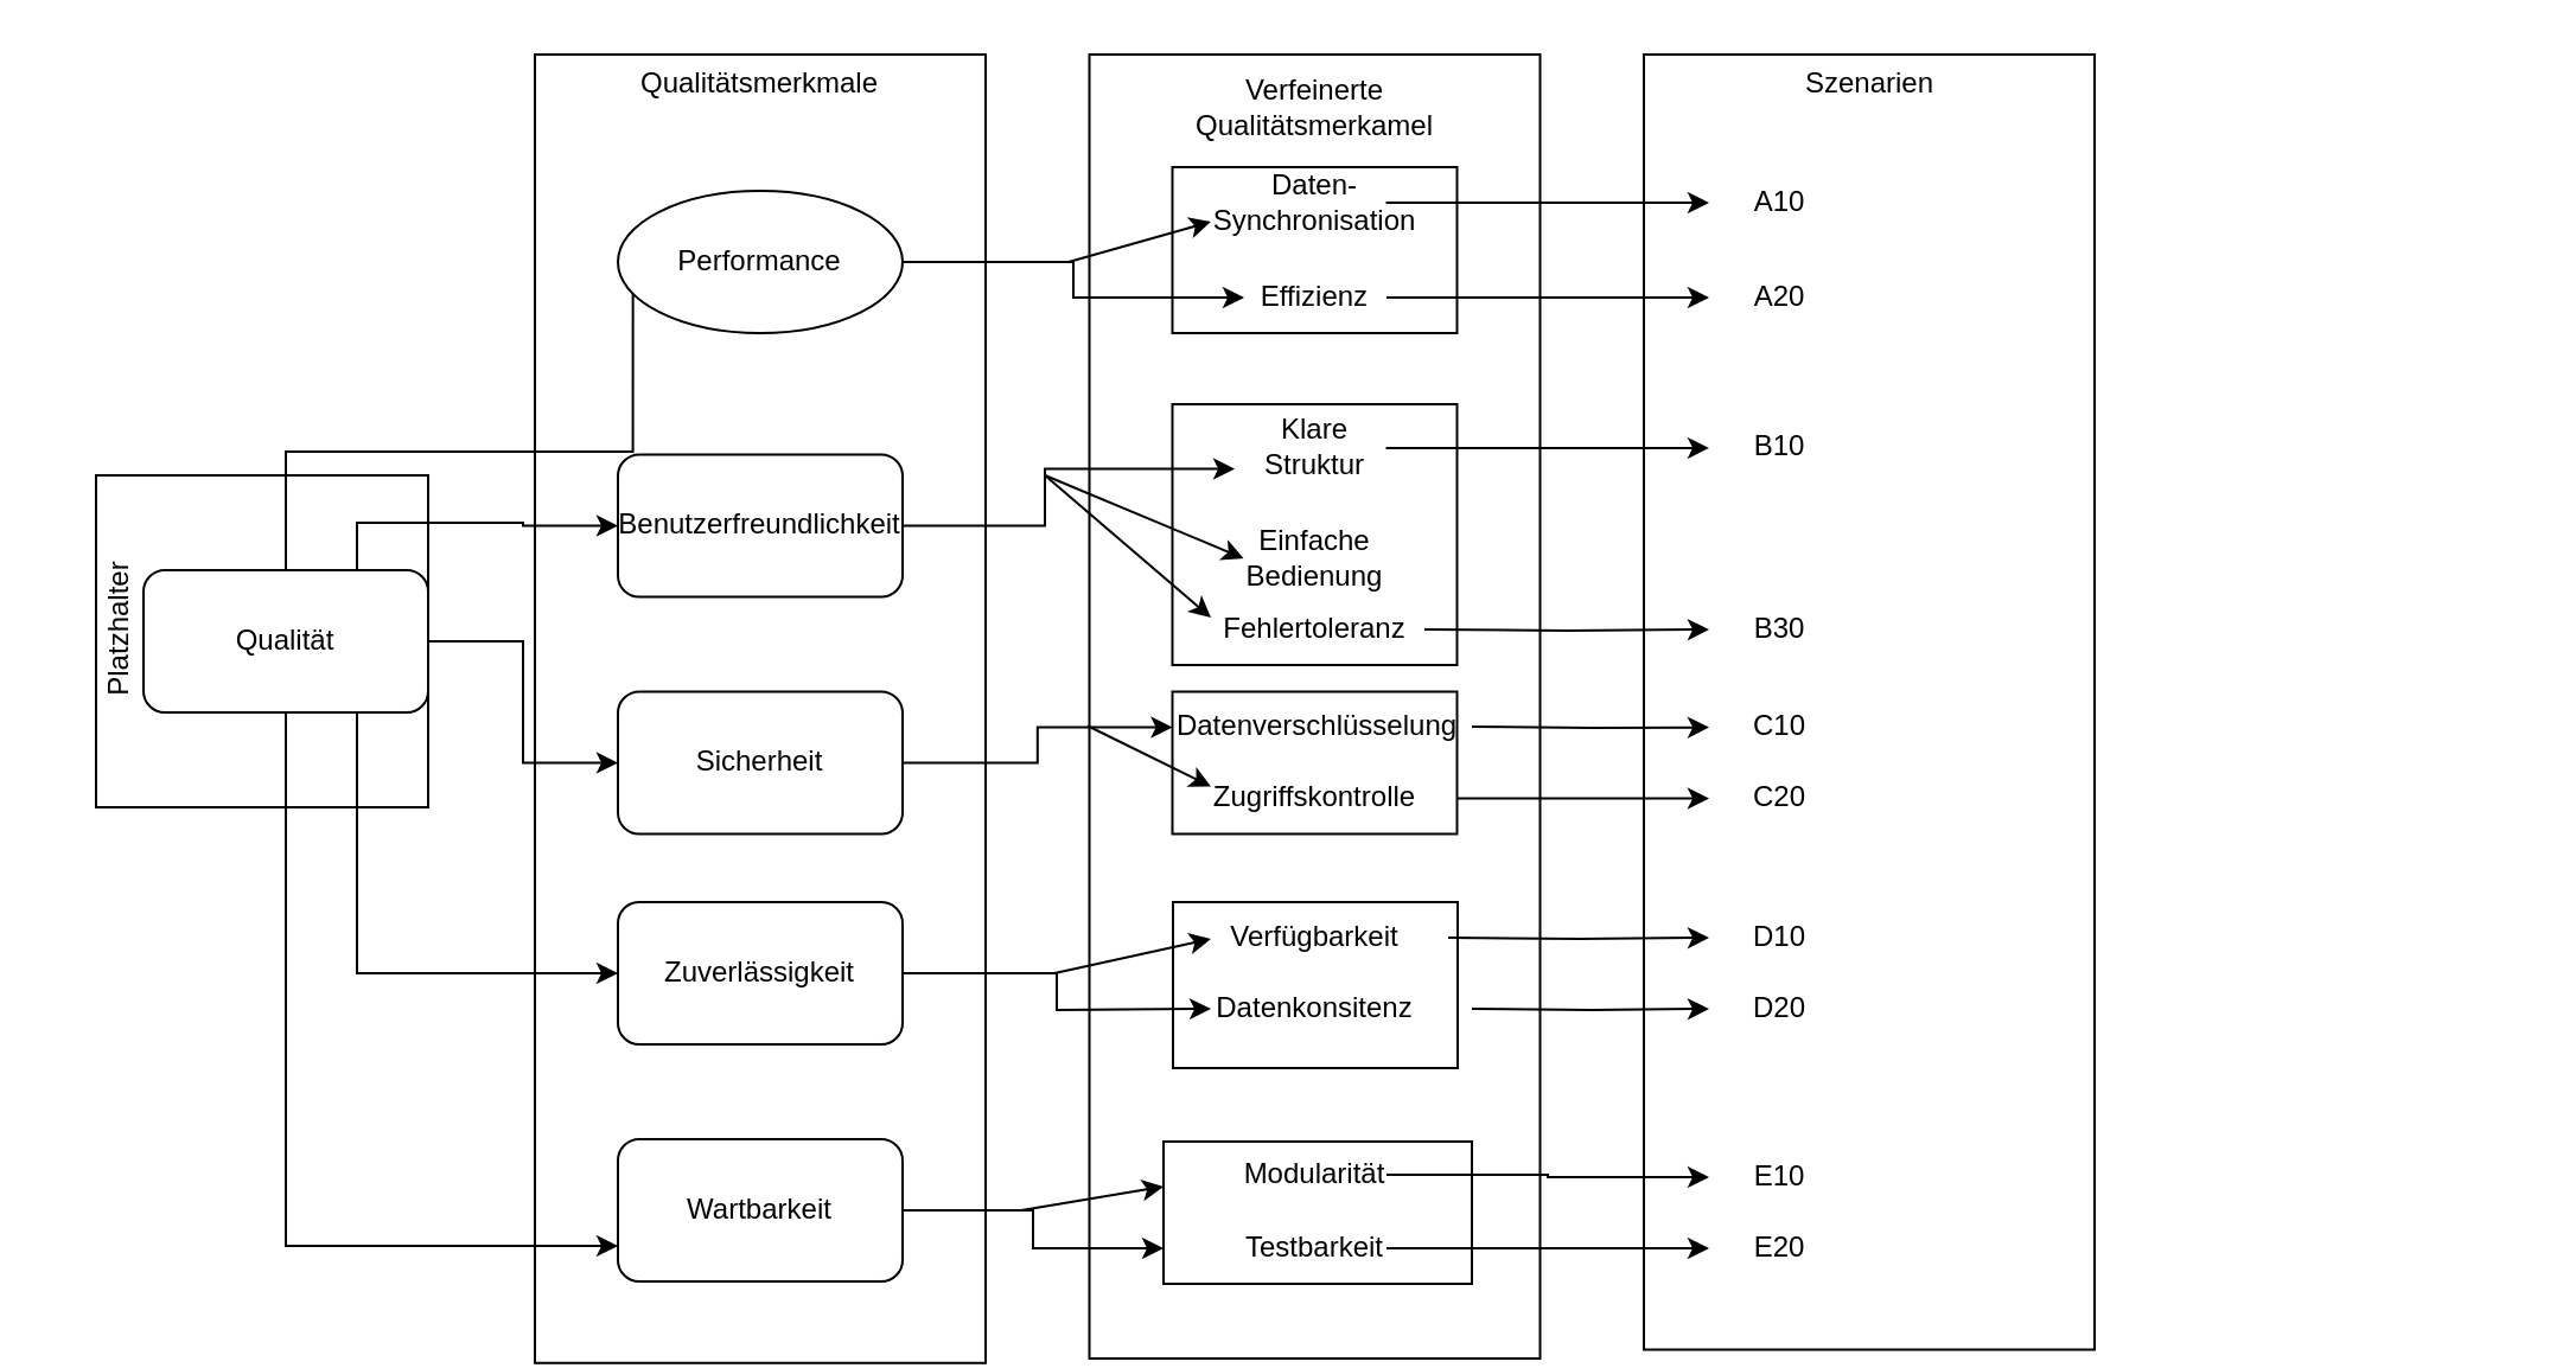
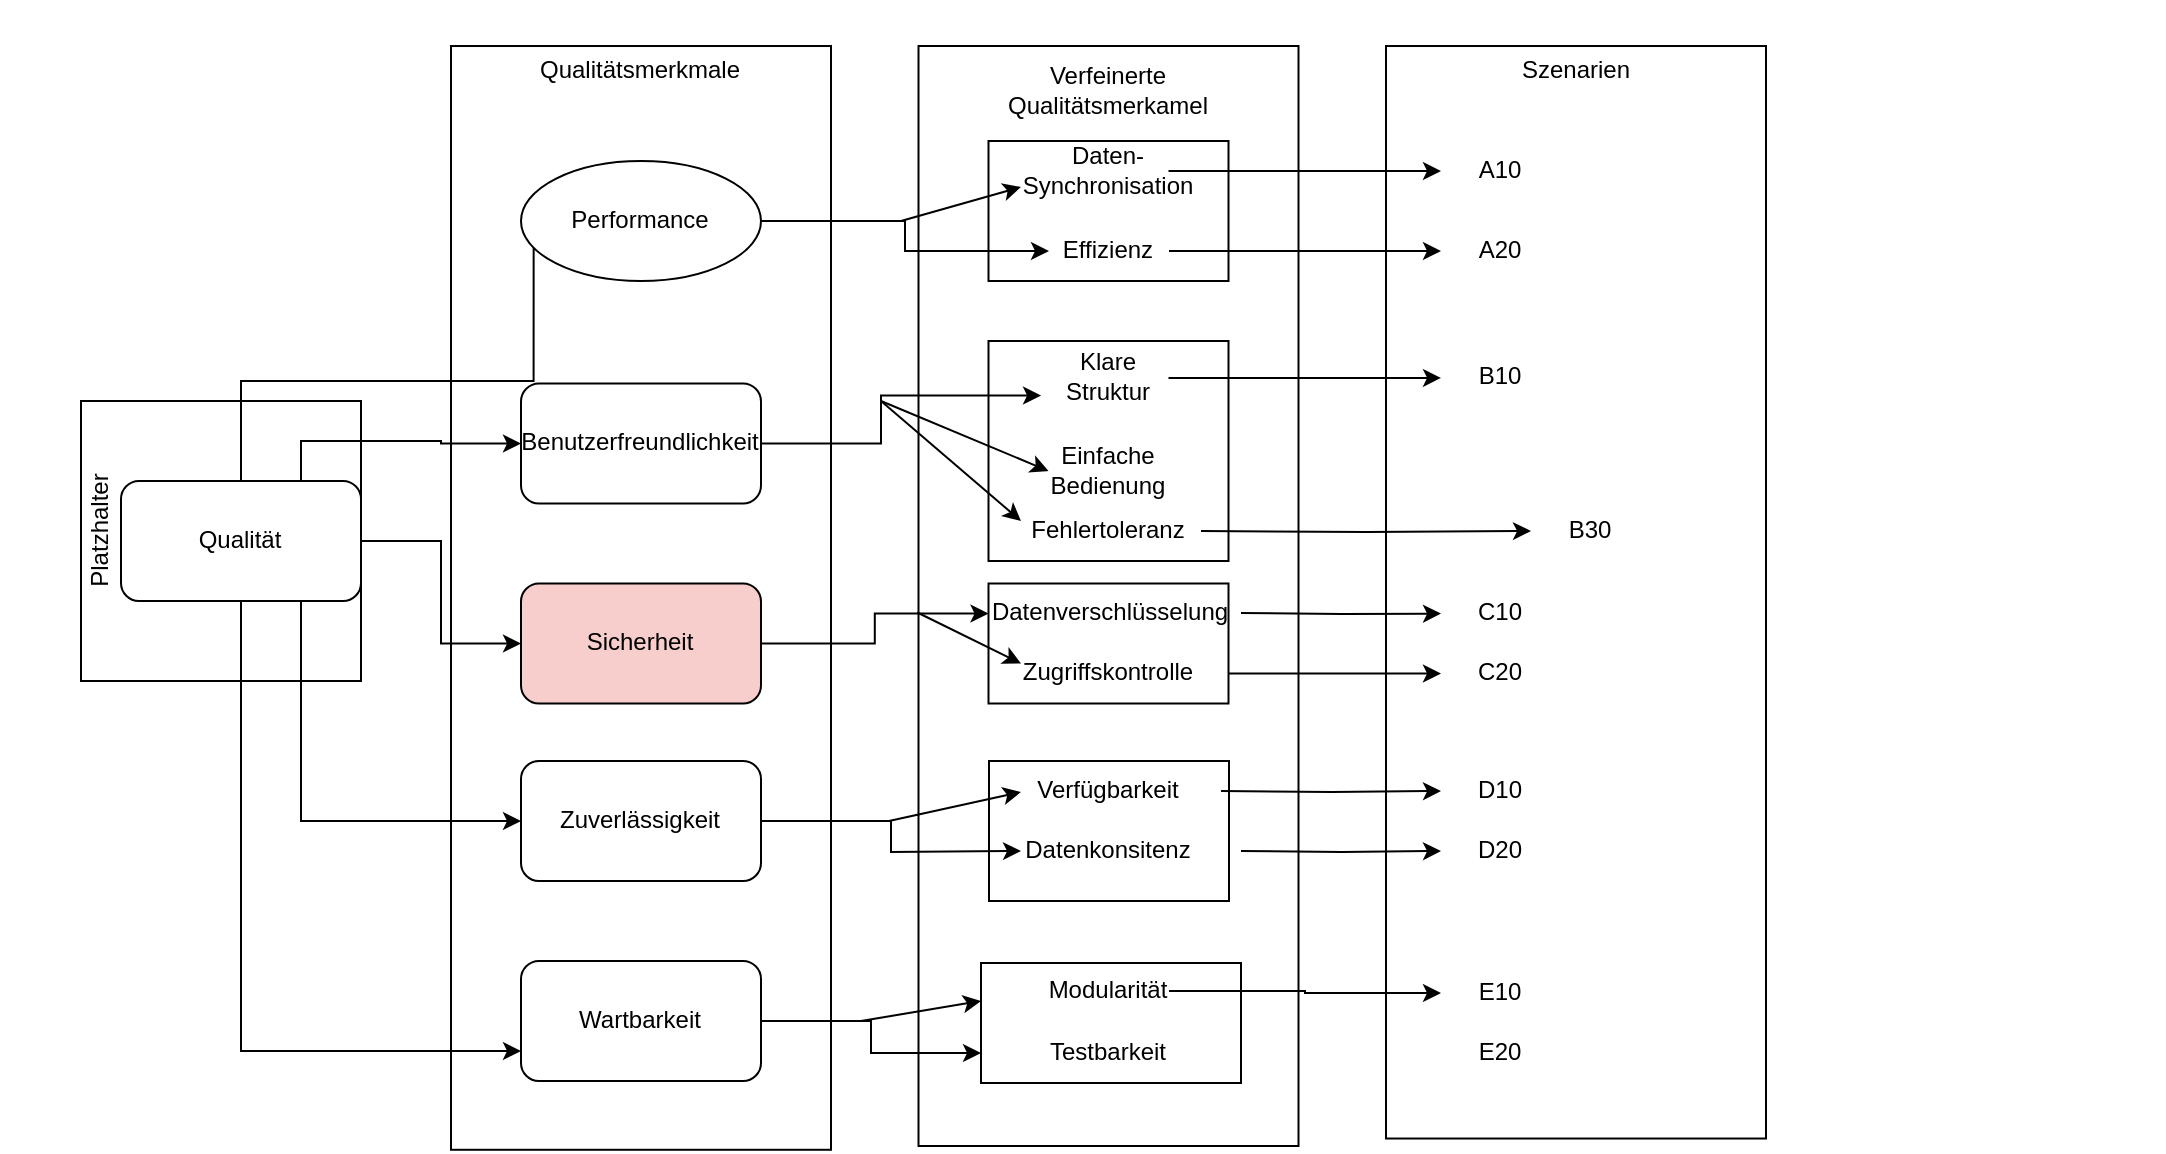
- <mxCell id="61" value="B30" style="text;html=1;align=center;verticalAlign=middle;whiteSpace=wrap;rounded=0;" vertex="1" parent="1"><mxGeometry x="720" y="250" width="60" height="30" as="geometry" /></mxCell>
+ <mxCell id="61" value="B30" style="text;html=1;align=center;verticalAlign=middle;whiteSpace=wrap;rounded=0;" vertex="1" parent="1"><mxGeometry x="765" y="250" width="60" height="30" as="geometry" /></mxCell>
- <mxCell id="21" value="Sicherheit" style="rounded=1;whiteSpace=wrap;html=1;" vertex="1" parent="1"><mxGeometry x="260" y="291.25" width="120" height="60" as="geometry" /></mxCell>
+ <mxCell id="21" value="Sicherheit" style="rounded=1;whiteSpace=wrap;html=1;fillColor=#f8cecc;" vertex="1" parent="1"><mxGeometry x="260" y="291.25" width="120" height="60" as="geometry" /></mxCell>
- <mxCell id="53" style="edgeStyle=orthogonalEdgeStyle;rounded=0;orthogonalLoop=1;jettySize=auto;html=1;exitX=1;exitY=0.5;exitDx=0;exitDy=0;entryX=0;entryY=0.5;entryDx=0;entryDy=0;" edge="1" parent="1" source="54" target="67"><mxGeometry relative="1" as="geometry" /></mxCell>
